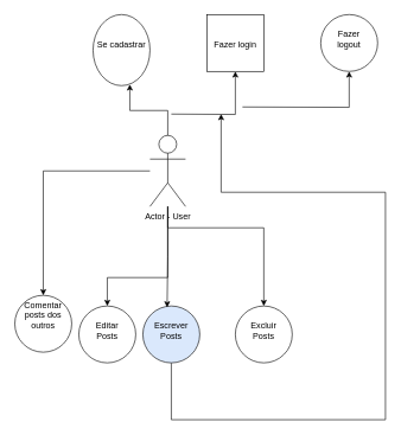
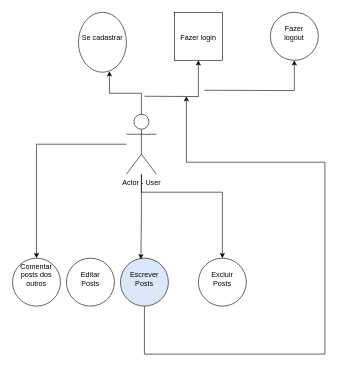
- <mxCell id="5" style="edgeStyle=orthogonalEdgeStyle;rounded=0;orthogonalLoop=1;jettySize=auto;html=1;" edge="1" parent="1" source="7" target="14"><mxGeometry relative="1" as="geometry"><Array as="points"><mxPoint x="235" y="390" /><mxPoint x="150" y="390" /></Array></mxGeometry></mxCell>
- <mxCell id="12" value="Comentar posts dos outros" style="ellipse;whiteSpace=wrap;html=1;verticalAlign=top;" parent="1" vertex="1"><mxGeometry x="20" y="415" width="80" height="80" as="geometry" /></mxCell>
+ <mxCell id="12" value="Comentar posts dos outros" style="ellipse;whiteSpace=wrap;html=1;verticalAlign=top;" parent="1" vertex="1"><mxGeometry x="20" y="430" width="80" height="80" as="geometry" /></mxCell>
